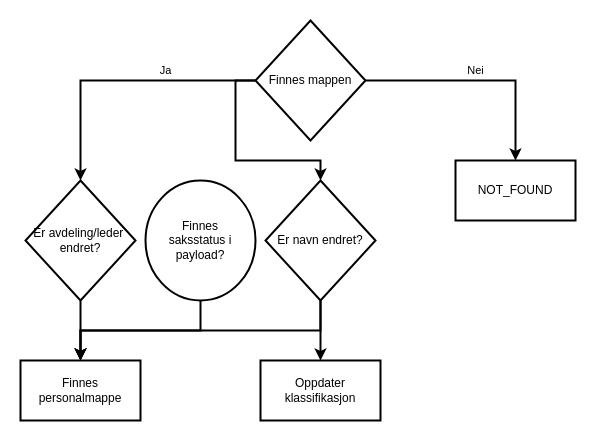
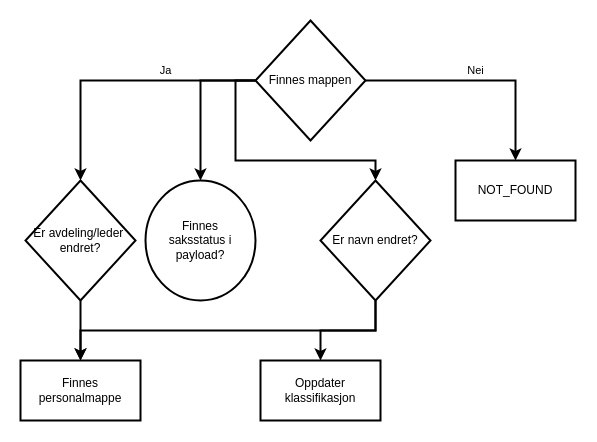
+ <mxCell id="4" style="edgeStyle=orthogonalEdgeStyle;rounded=0;orthogonalLoop=1;jettySize=auto;html=1;entryX=0.5;entryY=0;entryDx=0;entryDy=0;strokeWidth=2;" parent="1" source="6" target="13" edge="1"><mxGeometry relative="1" as="geometry"><Array as="points"><mxPoint x="200" y="80" /></Array></mxGeometry></mxCell>
- <mxCell id="11" value="Er navn endret?" style="rhombus;whiteSpace=wrap;html=1;strokeWidth=2;fillColor=none;" parent="1" vertex="1"><mxGeometry x="265" y="180" width="110" height="120" as="geometry" /></mxCell>
+ <mxCell id="11" value="Er navn endret?" style="rhombus;whiteSpace=wrap;html=1;strokeWidth=2;fillColor=none;" parent="1" vertex="1"><mxGeometry x="320" y="180" width="110" height="120" as="geometry" /></mxCell>
- <mxCell id="12" style="edgeStyle=orthogonalEdgeStyle;rounded=0;orthogonalLoop=1;jettySize=auto;html=1;exitX=0.5;exitY=1;exitDx=0;exitDy=0;entryX=0.5;entryY=0;entryDx=0;entryDy=0;strokeWidth=2;" parent="1" source="13" target="15" edge="1"><mxGeometry relative="1" as="geometry" /></mxCell>
